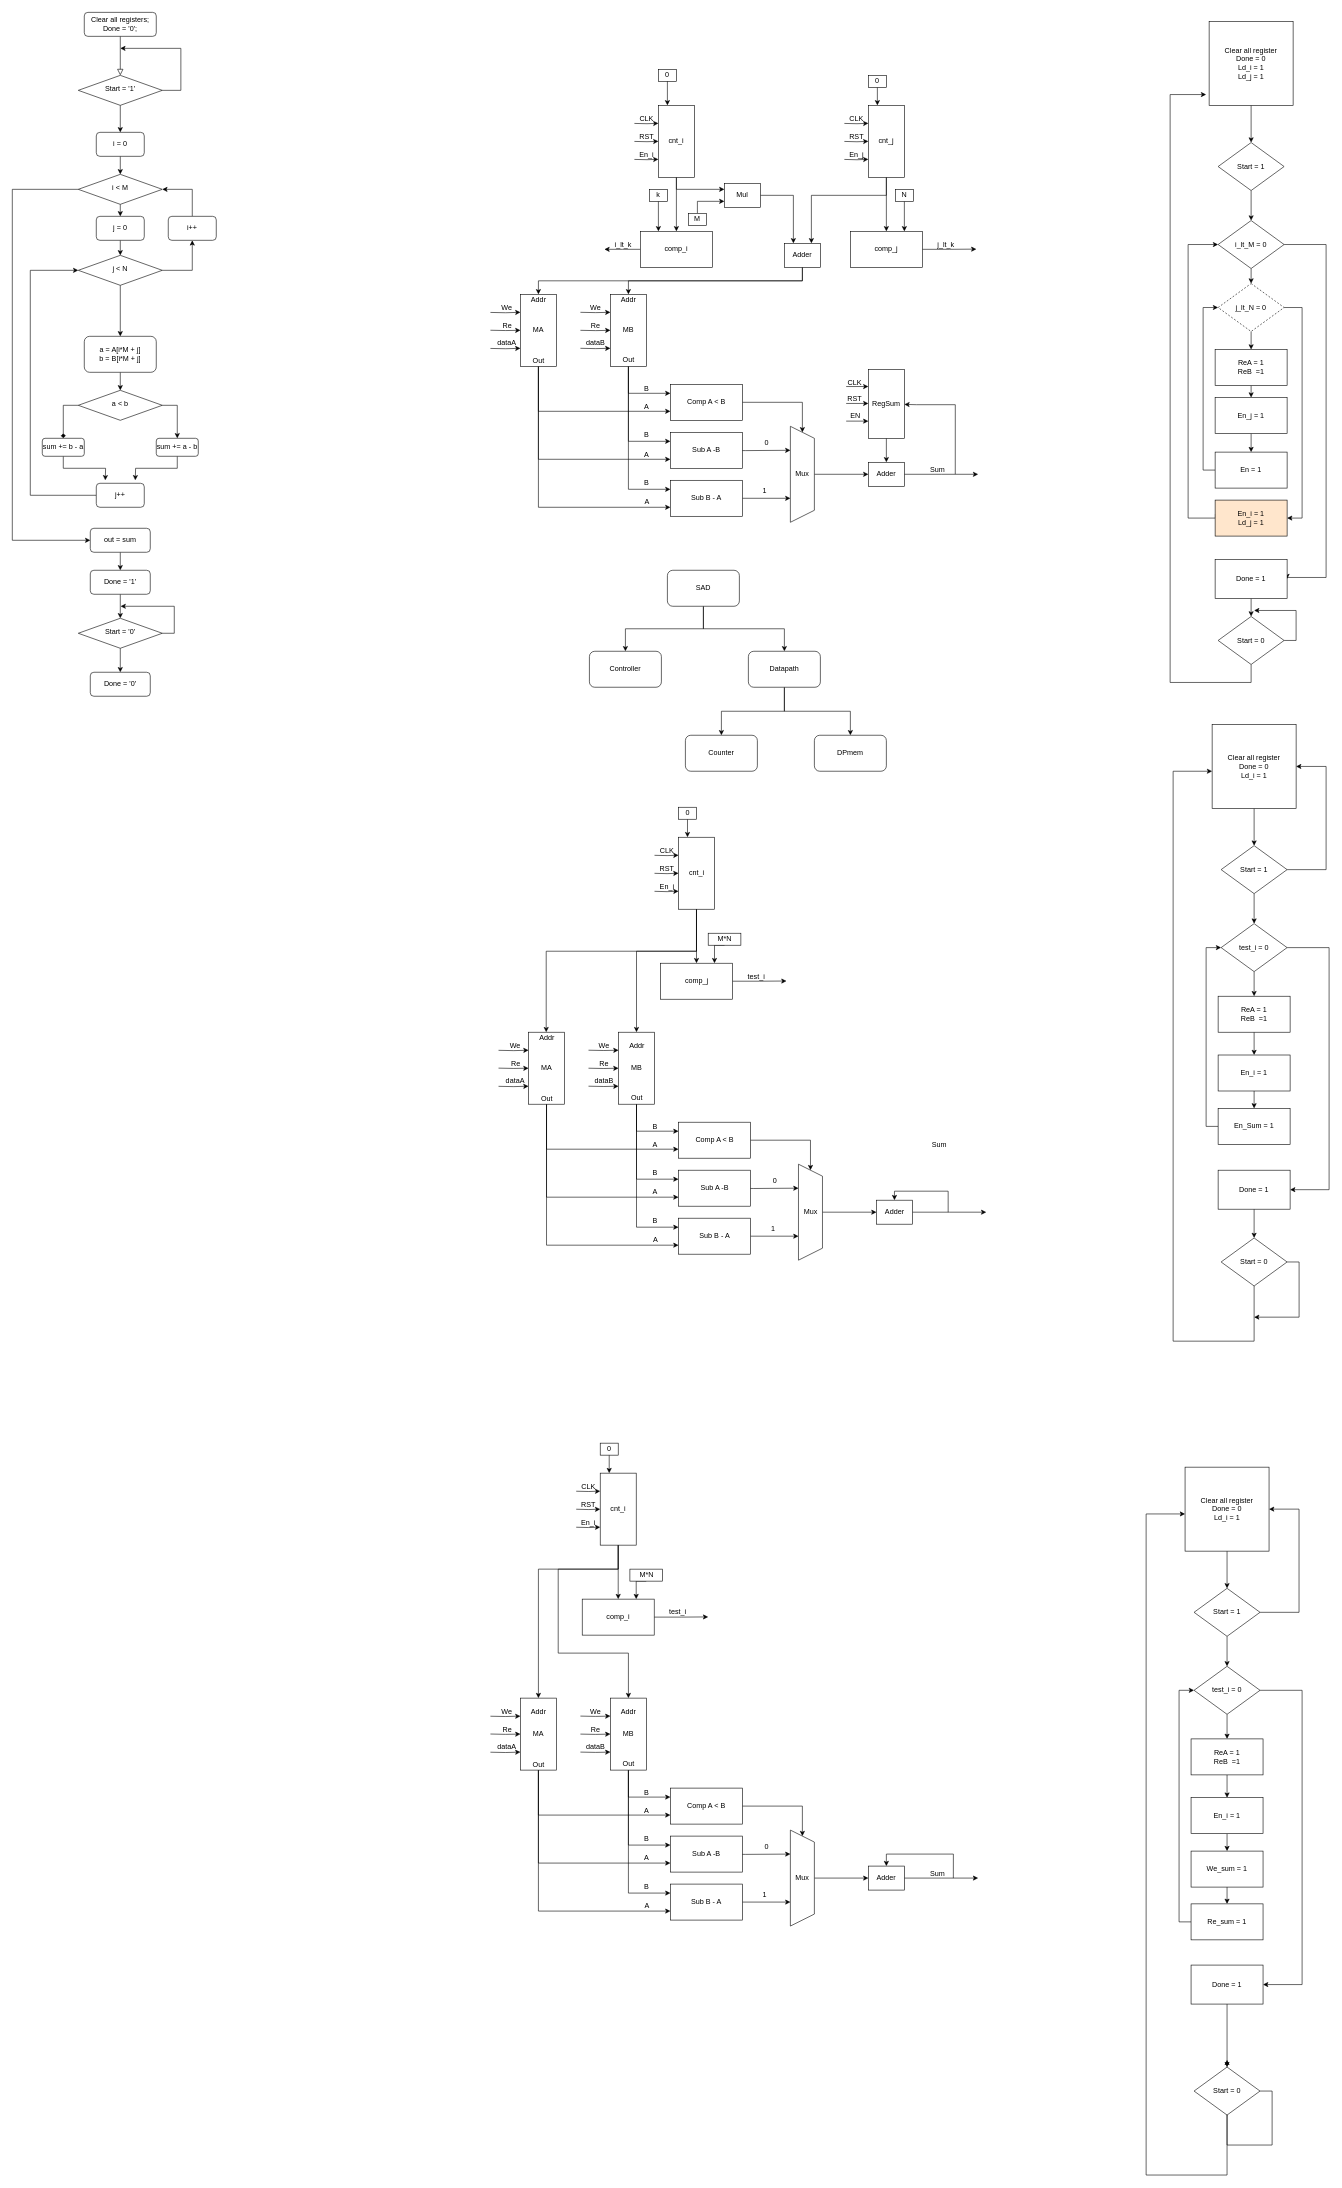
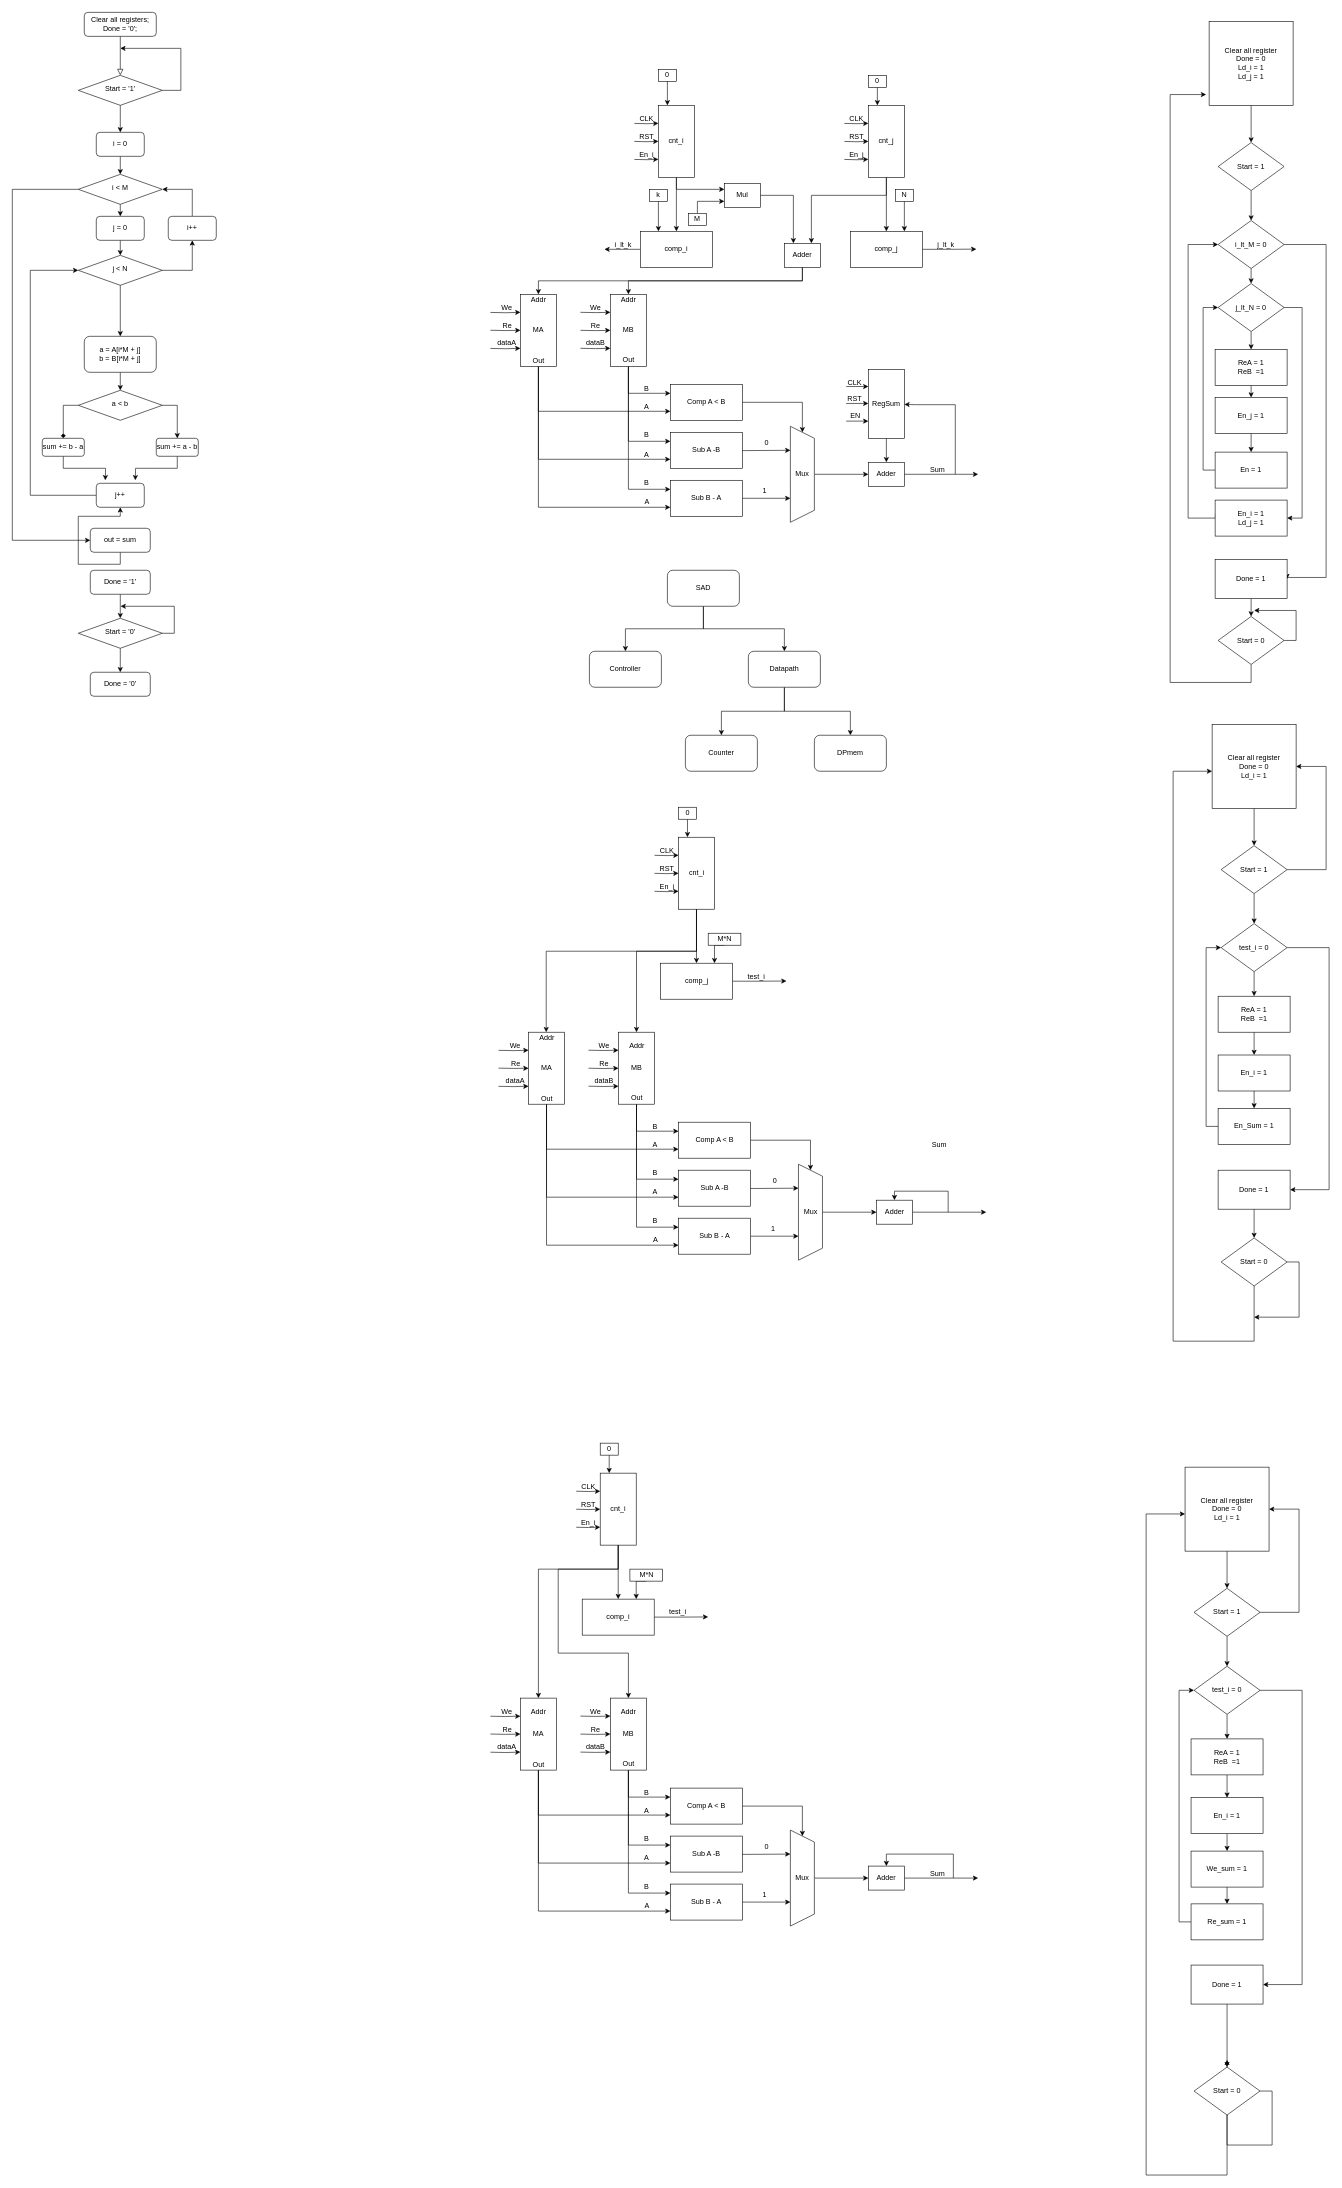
- <mxCell id="141" value="j_lt_N = 0" style="rhombus;whiteSpace=wrap;html=1;dashed=1;" parent="1" vertex="1"><mxGeometry x="2030" y="472" width="110" height="80" as="geometry" /></mxCell>
+ <mxCell id="141" value="j_lt_N = 0" style="rhombus;whiteSpace=wrap;html=1;" parent="1" vertex="1"><mxGeometry x="2030" y="472" width="110" height="80" as="geometry" /></mxCell>
- <mxCell id="127" value="En_i = 1&lt;div&gt;Ld_j = 1&lt;/div&gt;" style="rounded=0;whiteSpace=wrap;html=1;fillColor=#ffe6cc;" parent="1" vertex="1"><mxGeometry x="2025" y="833" width="120" height="60" as="geometry" /></mxCell>
+ <mxCell id="127" value="En_i = 1&lt;div&gt;Ld_j = 1&lt;/div&gt;" style="rounded=0;whiteSpace=wrap;html=1;" parent="1" vertex="1"><mxGeometry x="2025" y="833" width="120" height="60" as="geometry" /></mxCell>
- <mxCell id="21" style="edgeStyle=orthogonalEdgeStyle;rounded=0;orthogonalLoop=1;jettySize=auto;html=1;exitX=0.5;exitY=1;exitDx=0;exitDy=0;entryX=0.5;entryY=0;entryDx=0;entryDy=0;" parent="1" source="22" target="24" edge="1"><mxGeometry relative="1" as="geometry" /></mxCell>
+ <mxCell id="21" style="edgeStyle=orthogonalEdgeStyle;rounded=0;orthogonalLoop=1;jettySize=auto;html=1;exitX=0.5;exitY=1;exitDx=0;exitDy=0;" parent="1" source="22" target="137" edge="1"><mxGeometry relative="1" as="geometry" /></mxCell>
